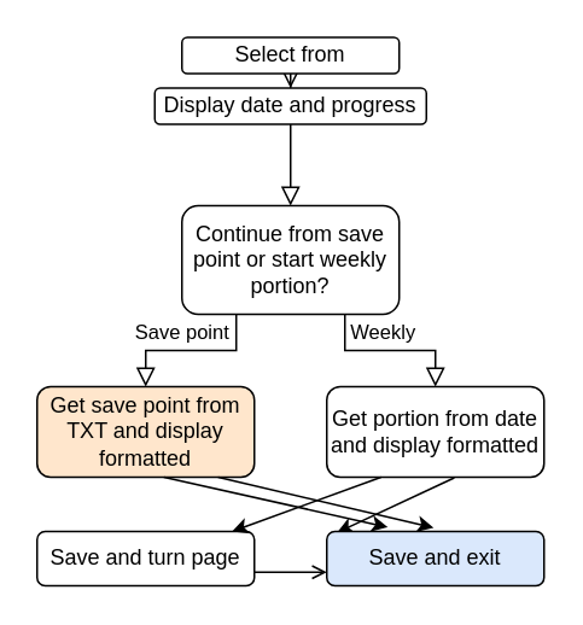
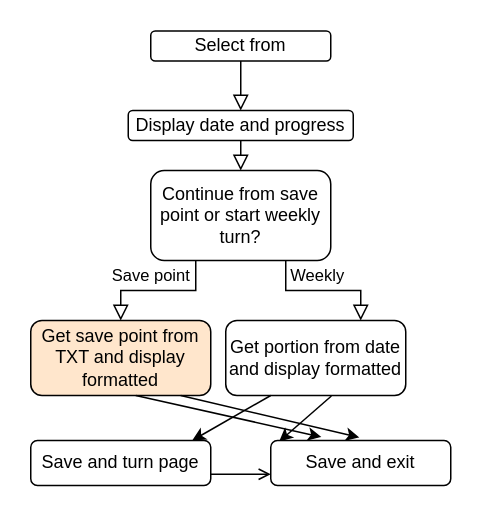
- <mxCell id="5" value="&lt;div&gt;Display date and progress&lt;/div&gt;" style="rounded=1;whiteSpace=wrap;html=1;fontSize=12;glass=0;strokeWidth=1;shadow=0;" parent="1" vertex="1"><mxGeometry x="85" y="48" width="150" height="20" as="geometry" /></mxCell>
+ <mxCell id="5" value="&lt;div&gt;Display date and progress&lt;/div&gt;" style="rounded=1;whiteSpace=wrap;html=1;fontSize=12;glass=0;strokeWidth=1;shadow=0;" parent="1" vertex="1"><mxGeometry x="85" y="73" width="150" height="20" as="geometry" /></mxCell>
- <mxCell id="7" value="Continue from save point or start weekly portion?" style="rounded=1;whiteSpace=wrap;html=1;fontSize=12;glass=0;strokeWidth=1;shadow=0;" parent="1" vertex="1"><mxGeometry x="100" y="113" width="120" height="60" as="geometry" /></mxCell>
+ <mxCell id="7" value="Continue from save point or start weekly turn?" style="rounded=1;whiteSpace=wrap;html=1;fontSize=12;glass=0;strokeWidth=1;shadow=0;" parent="1" vertex="1"><mxGeometry x="100" y="113" width="120" height="60" as="geometry" /></mxCell>
- <mxCell id="12" value="Get portion from date and display formatted" style="rounded=1;whiteSpace=wrap;html=1;fontSize=12;glass=0;strokeWidth=1;shadow=0;" vertex="1" parent="1"><mxGeometry x="180" y="213" width="120" height="50" as="geometry" /></mxCell>
+ <mxCell id="12" value="Get portion from date and display formatted" style="rounded=1;whiteSpace=wrap;html=1;fontSize=12;glass=0;strokeWidth=1;shadow=0;" vertex="1" parent="1"><mxGeometry x="150" y="213" width="120" height="50" as="geometry" /></mxCell>
- <mxCell id="11" value="Save and exit" style="rounded=1;whiteSpace=wrap;html=1;fillColor=#dae8fc;" vertex="1" parent="1"><mxGeometry x="180" y="293" width="120" height="30" as="geometry" /></mxCell>
+ <mxCell id="11" value="Save and exit" style="rounded=1;whiteSpace=wrap;html=1;" vertex="1" parent="1"><mxGeometry x="180" y="293" width="120" height="30" as="geometry" /></mxCell>
